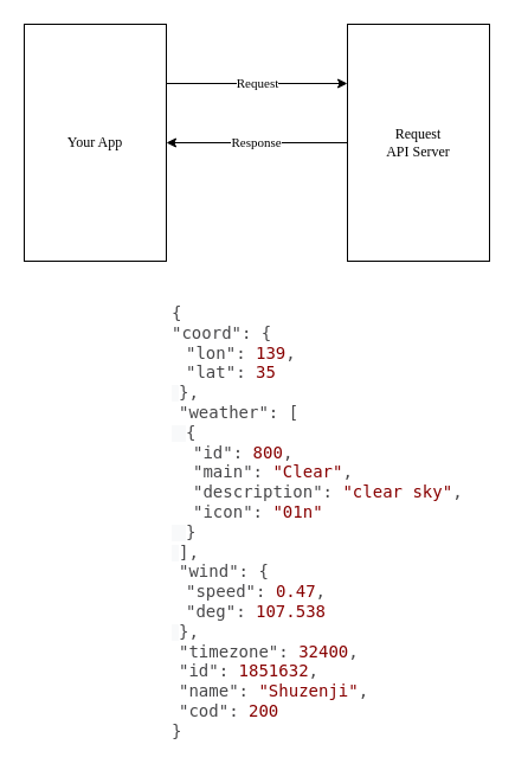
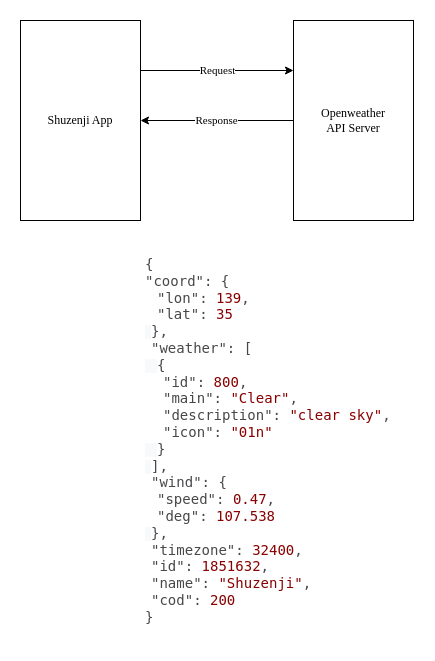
- <mxCell id="3" value="Your App" style="rounded=0;whiteSpace=wrap;html=1;fontFamily=Verdana;" parent="1" vertex="1"><mxGeometry x="20" y="20" width="120" height="200" as="geometry" /></mxCell>
+ <mxCell id="3" value="Shuzenji App" style="rounded=0;whiteSpace=wrap;html=1;fontFamily=Verdana;" parent="1" vertex="1"><mxGeometry x="20" y="20" width="120" height="200" as="geometry" /></mxCell>
- <mxCell id="5" value="Request&lt;br&gt;API Server" style="rounded=0;whiteSpace=wrap;html=1;fontFamily=Verdana;" vertex="1" parent="1"><mxGeometry x="293" y="20" width="120" height="200" as="geometry" /></mxCell>
+ <mxCell id="5" value="Openweather&lt;br&gt;API Server" style="rounded=0;whiteSpace=wrap;html=1;fontFamily=Verdana;" vertex="1" parent="1"><mxGeometry x="293" y="20" width="120" height="200" as="geometry" /></mxCell>
